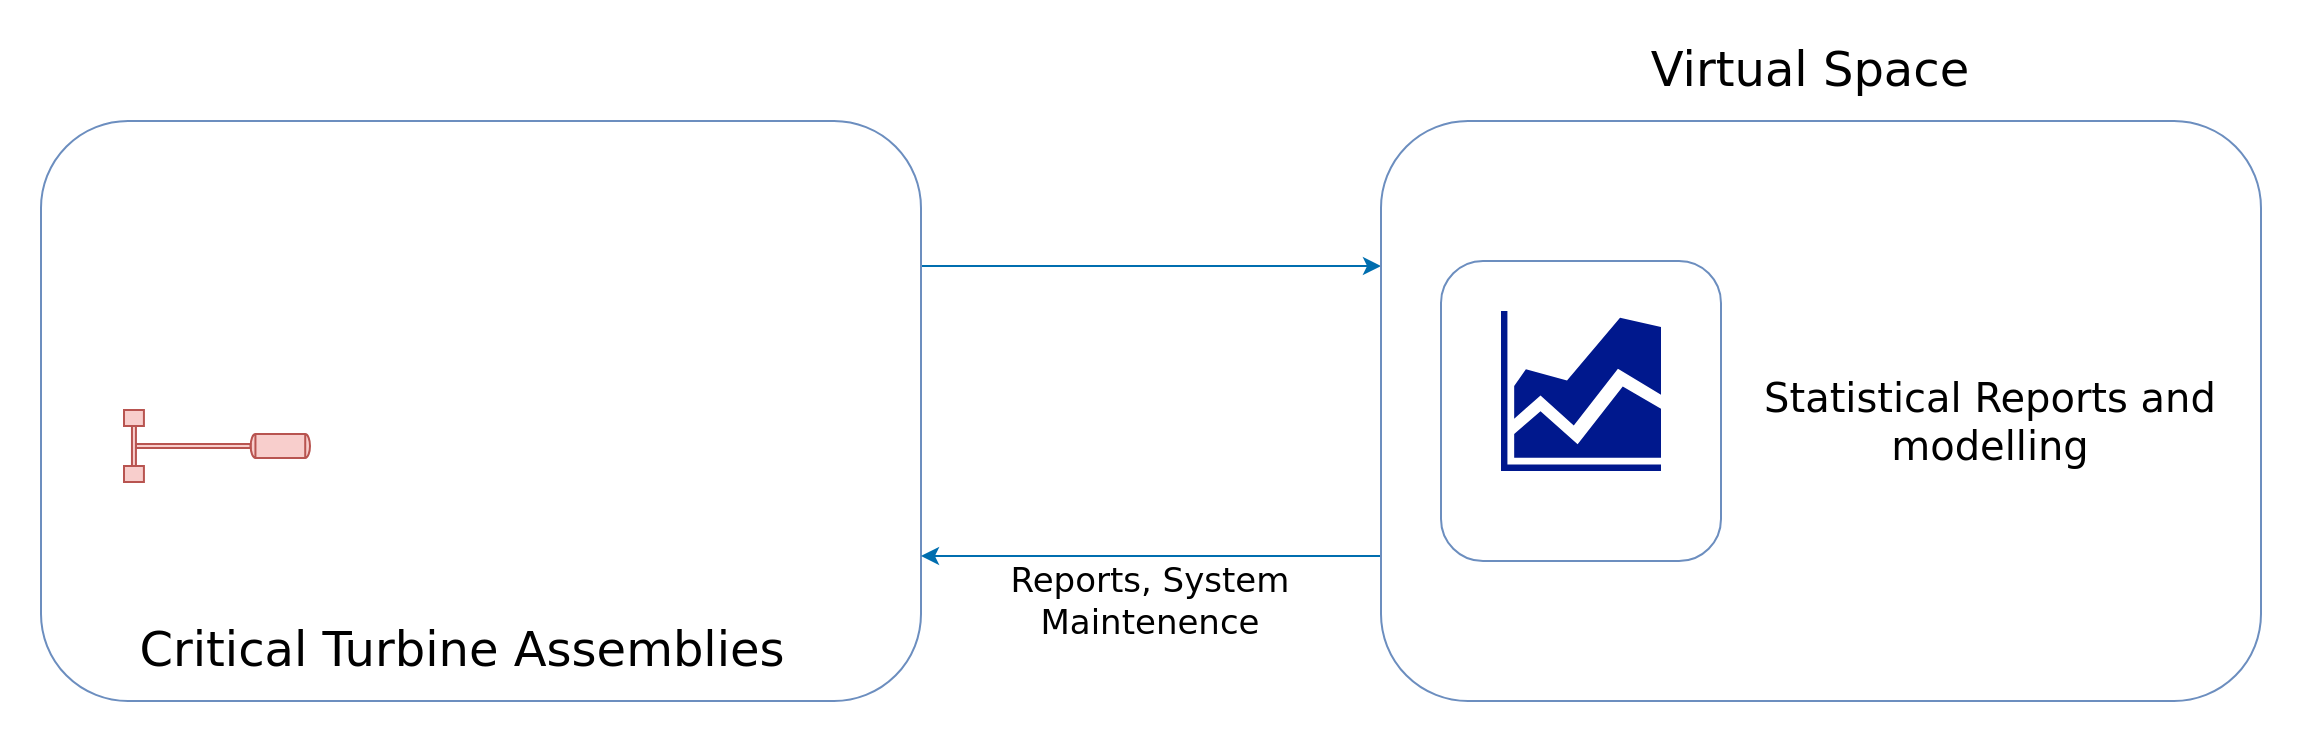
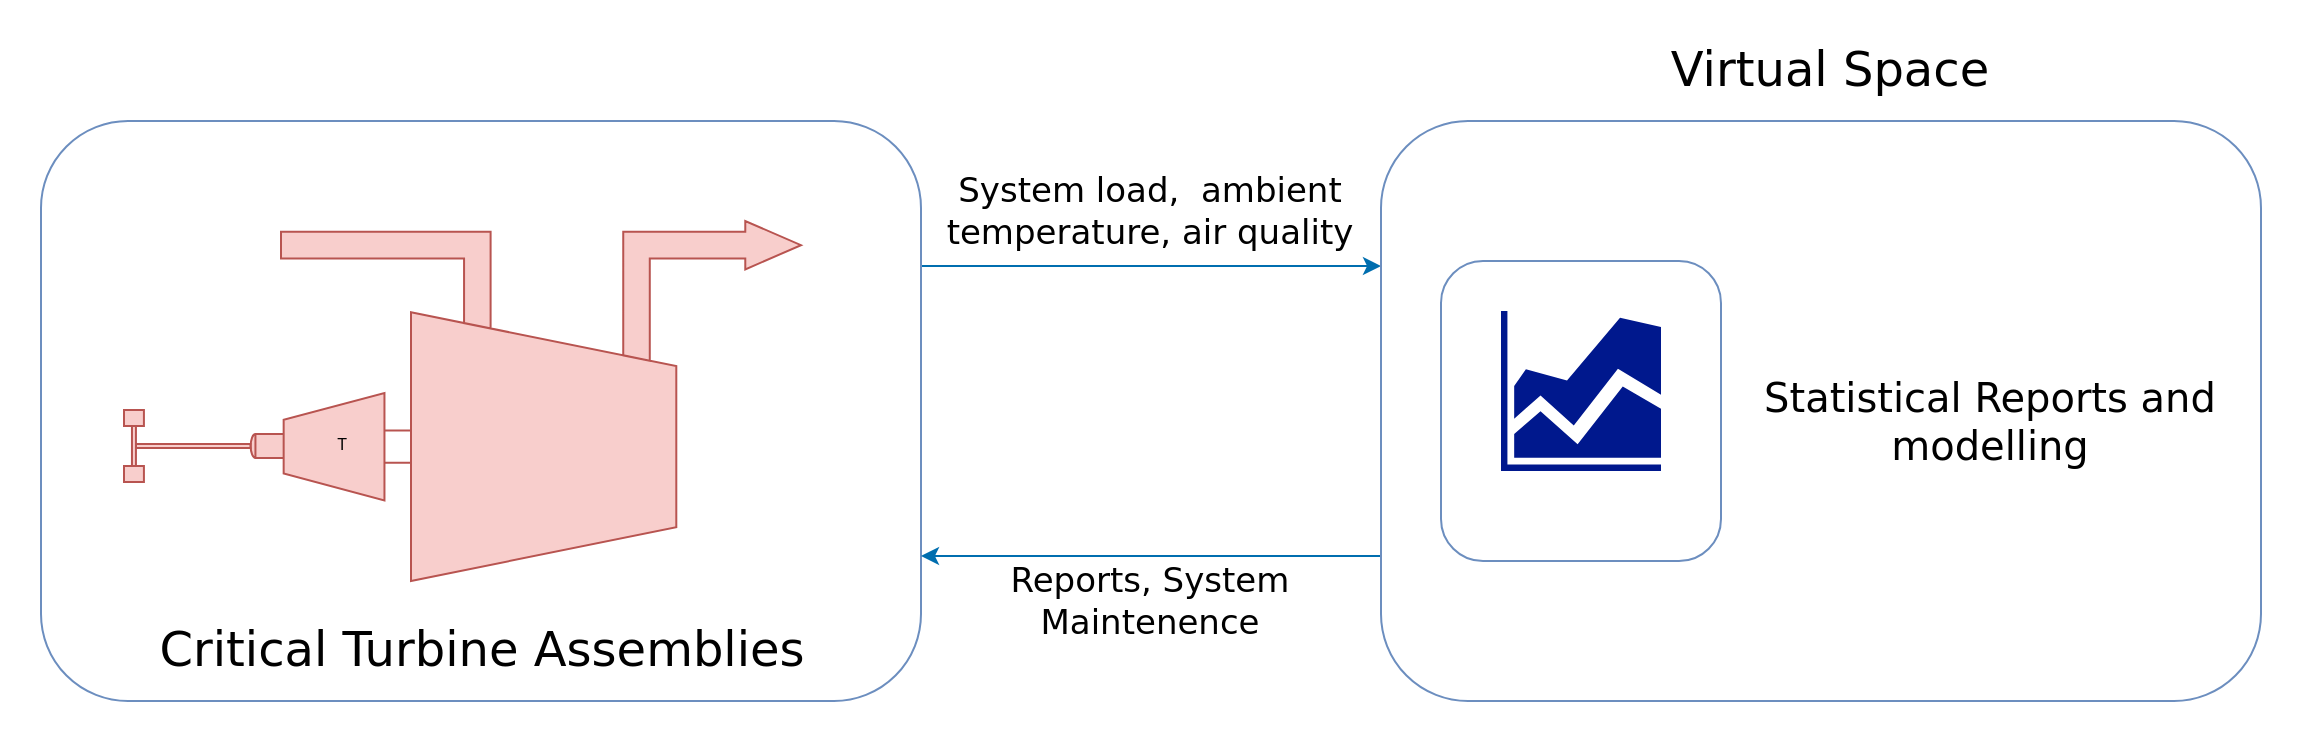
- <mxCell id="12" value="Virtual Space" style="text;html=1;strokeColor=none;fillColor=none;align=center;verticalAlign=middle;whiteSpace=wrap;rounded=0;fontFamily=Dejavu Sans;fontSize=24;" vertex="1" parent="1"><mxGeometry x="700" y="20" width="410" height="30" as="geometry" /></mxCell>
+ <mxCell id="12" value="Virtual Space" style="text;html=1;strokeColor=none;fillColor=none;align=center;verticalAlign=middle;whiteSpace=wrap;rounded=0;fontFamily=Dejavu Sans;fontSize=24;" vertex="1" parent="1"><mxGeometry x="710" y="20" width="410" height="30" as="geometry" /></mxCell>
+ <mxCell id="10" value="&lt;span style=&quot;font-size: 17px;&quot;&gt;&lt;br style=&quot;font-size: 17px;&quot;&gt;System load,&amp;nbsp; ambient temperature, air quality&lt;/span&gt;" style="text;html=1;strokeColor=none;fillColor=none;align=center;verticalAlign=middle;whiteSpace=wrap;rounded=0;fontFamily=Dejavu Sans;fontSize=17;" vertex="1" parent="1"><mxGeometry x="470" y="80" width="210" height="30" as="geometry" /></mxCell>
+ <mxCell id="6" value="&lt;table cellpadding=&quot;0&quot; cellspacing=&quot;0&quot; style=&quot;width:100%;height:100%;&quot;&gt;&lt;tr style=&quot;height:25%;&quot;&gt;&lt;td&gt;&lt;/td&gt;&lt;/tr&gt;&lt;tr style=&quot;height:75%;&quot;&gt;&lt;td align=&quot;left&quot; style=&quot;padding-left:11%;width:100%&quot;&gt;T&lt;/td&gt;&lt;/tr&gt;&lt;/table&gt;" style="shape=mxgraph.pid.compressors.centrifugal_compressor_-_turbine_driven;dashed=0;fontSize=8;html=1;overflow=fill;fillColor=#f8cecc;strokeColor=#b85450;" vertex="1" parent="4"><mxGeometry x="78.5" width="260" height="180" as="geometry" /></mxCell>
- <mxCell id="7" value="Critical Turbine Assemblies" style="text;html=1;strokeColor=none;fillColor=none;align=center;verticalAlign=middle;whiteSpace=wrap;rounded=0;fontFamily=Dejavu Sans;fontSize=24;" vertex="1" parent="1"><mxGeometry x="25.75" y="310" width="410" height="30" as="geometry" /></mxCell>
+ <mxCell id="7" value="Critical Turbine Assemblies" style="text;html=1;strokeColor=none;fillColor=none;align=center;verticalAlign=middle;whiteSpace=wrap;rounded=0;fontFamily=Dejavu Sans;fontSize=24;" vertex="1" parent="1"><mxGeometry x="35.75" y="310" width="410" height="30" as="geometry" /></mxCell>
